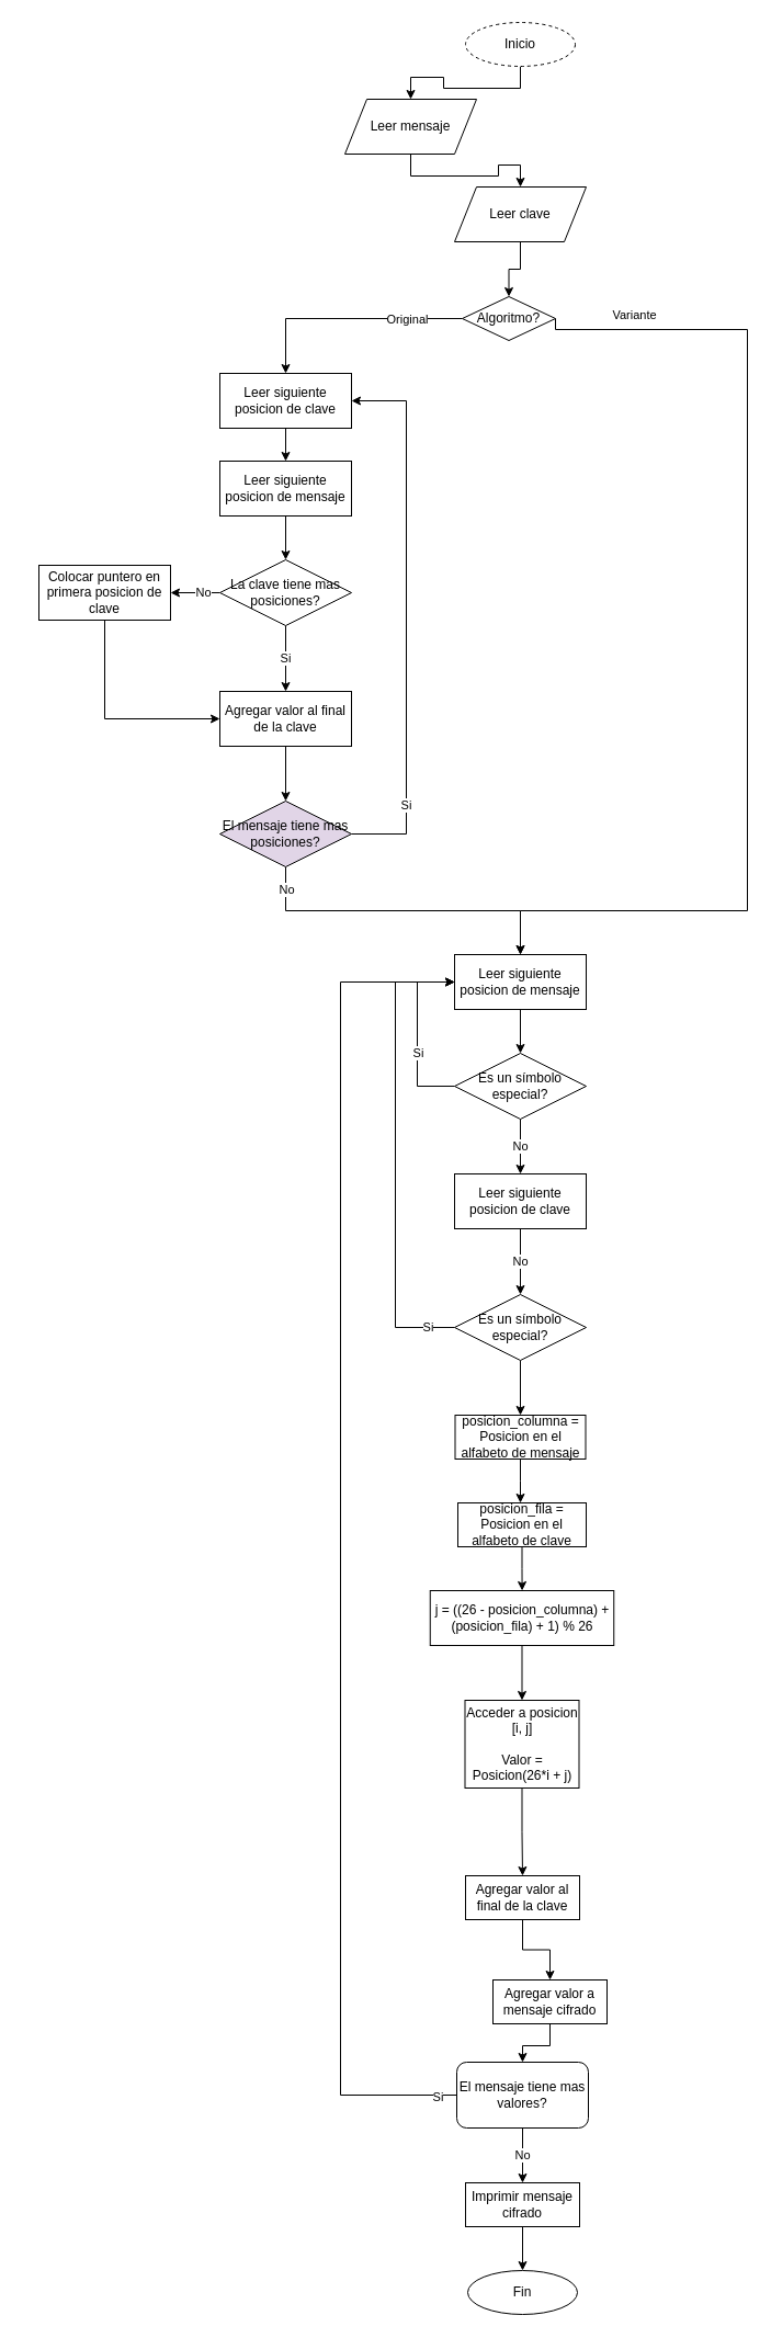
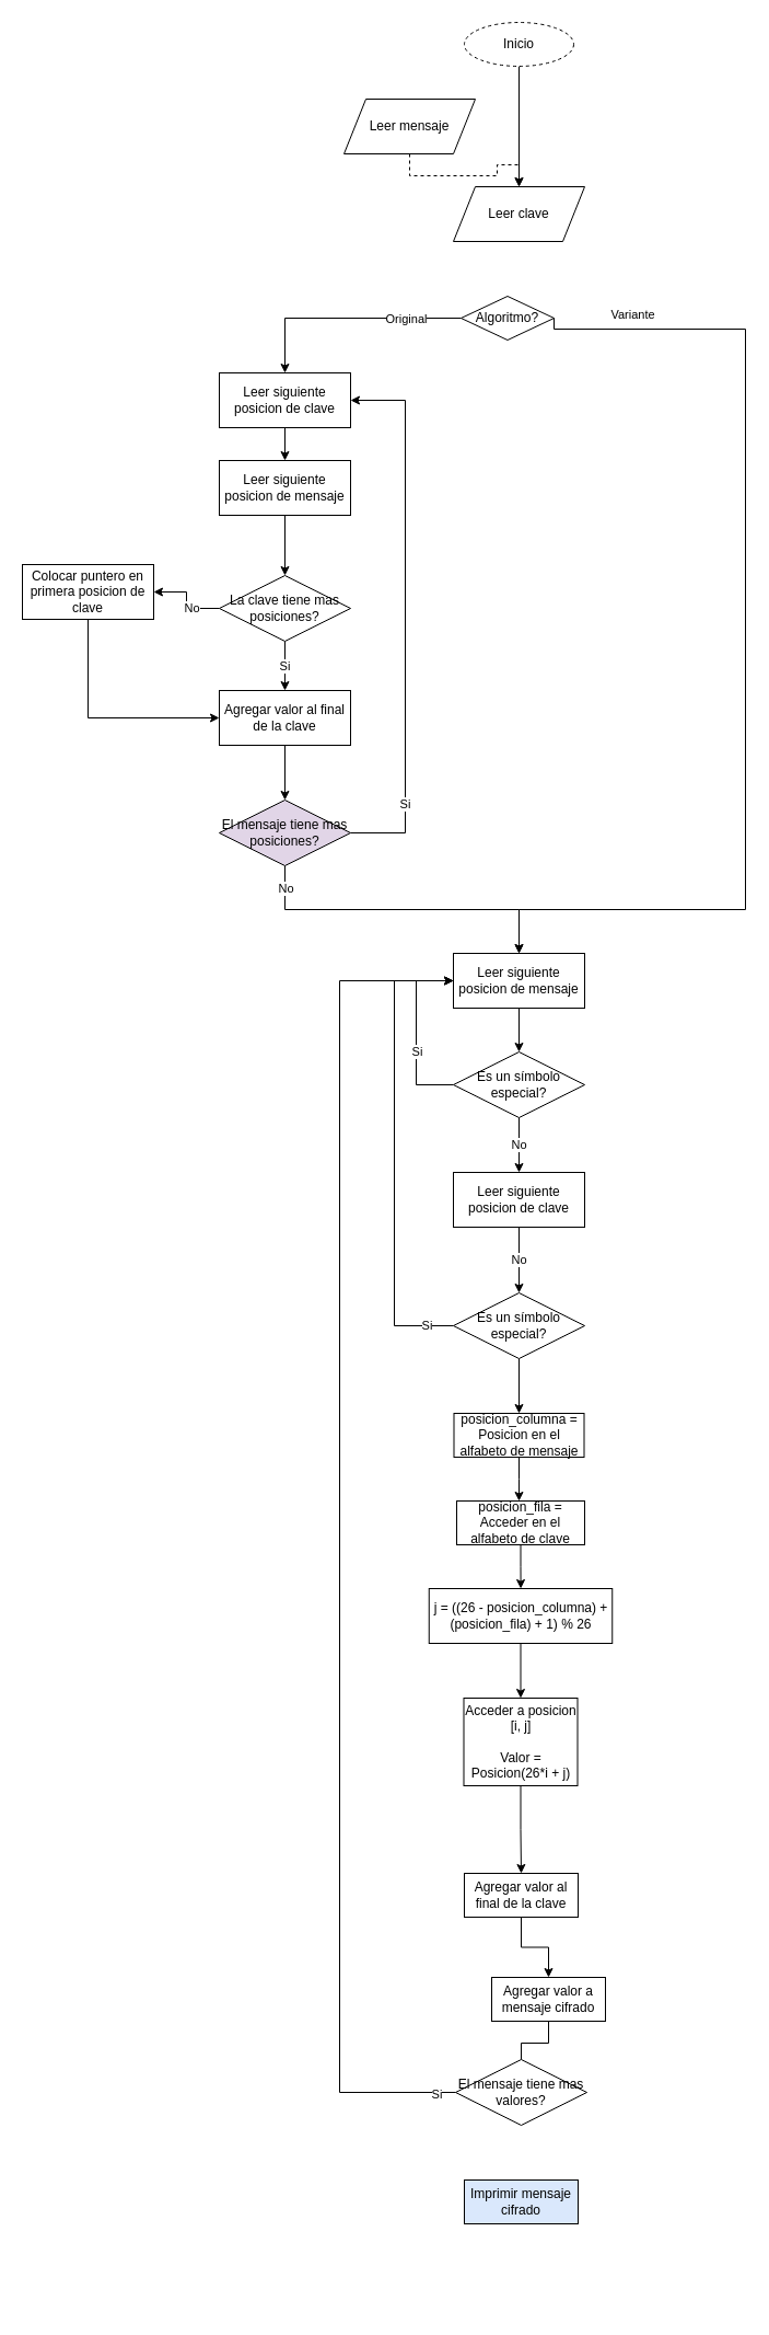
- <mxCell id="2" style="edgeStyle=orthogonalEdgeStyle;rounded=0;orthogonalLoop=1;jettySize=auto;html=1;exitX=0.5;exitY=1;exitDx=0;exitDy=0;" edge="1" parent="1" source="3" target="5"><mxGeometry relative="1" as="geometry" /></mxCell>
+ <mxCell id="2" style="edgeStyle=orthogonalEdgeStyle;rounded=0;orthogonalLoop=1;jettySize=auto;html=1;exitX=0.5;exitY=1;exitDx=0;exitDy=0;" edge="1" parent="1" source="3" target="7"><mxGeometry relative="1" as="geometry" /></mxCell>
- <mxCell id="4" style="edgeStyle=orthogonalEdgeStyle;rounded=0;orthogonalLoop=1;jettySize=auto;html=1;exitX=0.5;exitY=1;exitDx=0;exitDy=0;" edge="1" parent="1" source="5" target="7"><mxGeometry relative="1" as="geometry" /></mxCell>
+ <mxCell id="4" style="edgeStyle=orthogonalEdgeStyle;rounded=0;orthogonalLoop=1;jettySize=auto;html=1;exitX=0.5;exitY=1;exitDx=0;exitDy=0;dashed=1;" edge="1" parent="1" source="5" target="7"><mxGeometry relative="1" as="geometry" /></mxCell>
- <mxCell id="6" style="edgeStyle=orthogonalEdgeStyle;rounded=0;orthogonalLoop=1;jettySize=auto;html=1;exitX=0.5;exitY=1;exitDx=0;exitDy=0;entryX=0.5;entryY=0;entryDx=0;entryDy=0;" edge="1" parent="1" source="7" target="12"><mxGeometry relative="1" as="geometry"><mxPoint x="474" y="260" as="targetPoint" /></mxGeometry></mxCell>
- <mxCell id="23" value="Colocar puntero en primera posicion de clave" style="rounded=0;whiteSpace=wrap;html=1;" vertex="1" parent="1"><mxGeometry x="35" y="515" width="120" height="50" as="geometry" /></mxCell>
+ <mxCell id="23" value="Colocar puntero en primera posicion de clave" style="rounded=0;whiteSpace=wrap;html=1;" vertex="1" parent="1"><mxGeometry x="20" y="515" width="120" height="50" as="geometry" /></mxCell>
- <mxCell id="21" value="La clave tiene mas posiciones?" style="rhombus;whiteSpace=wrap;html=1;" vertex="1" parent="1"><mxGeometry x="200" y="510" width="120" height="60" as="geometry" /></mxCell>
+ <mxCell id="21" value="La clave tiene mas posiciones?" style="rhombus;whiteSpace=wrap;html=1;" vertex="1" parent="1"><mxGeometry x="200" y="525" width="120" height="60" as="geometry" /></mxCell>
- <mxCell id="54" value="posicion_fila = Posicion en el alfabeto de clave" style="rounded=0;whiteSpace=wrap;html=1;" vertex="1" parent="1"><mxGeometry x="417" y="1370" width="117" height="40" as="geometry" /></mxCell>
+ <mxCell id="54" value="posicion_fila = Acceder en el alfabeto de clave" style="rounded=0;whiteSpace=wrap;html=1;" vertex="1" parent="1"><mxGeometry x="417" y="1370" width="117" height="40" as="geometry" /></mxCell>
- <mxCell id="44" style="edgeStyle=orthogonalEdgeStyle;rounded=0;orthogonalLoop=1;jettySize=auto;html=1;exitX=0.5;exitY=1;exitDx=0;exitDy=0;" edge="1" parent="1" source="45" target="51"><mxGeometry relative="1" as="geometry" /></mxCell>
+ <mxCell id="44" style="edgeStyle=orthogonalEdgeStyle;rounded=0;orthogonalLoop=1;jettySize=auto;html=1;exitX=0.5;exitY=1;exitDx=0;exitDy=0;endArrow=none;" edge="1" parent="1" source="45" target="51"><mxGeometry relative="1" as="geometry" /></mxCell>
- <mxCell id="51" value="El mensaje tiene mas valores?" style="whiteSpace=wrap;html=1;rounded=1;" vertex="1" parent="1"><mxGeometry x="416" y="1880" width="120" height="60" as="geometry" /></mxCell>
+ <mxCell id="51" value="El mensaje tiene mas valores?" style="rhombus;whiteSpace=wrap;html=1;" vertex="1" parent="1"><mxGeometry x="416" y="1880" width="120" height="60" as="geometry" /></mxCell>
- <mxCell id="48" value="No" style="edgeStyle=orthogonalEdgeStyle;rounded=0;orthogonalLoop=1;jettySize=auto;html=1;exitX=0.5;exitY=1;exitDx=0;exitDy=0;" edge="1" parent="1" source="51" target="47"><mxGeometry relative="1" as="geometry" /></mxCell>
- <mxCell id="47" value="Imprimir mensaje cifrado" style="rounded=0;whiteSpace=wrap;html=1;" vertex="1" parent="1"><mxGeometry x="424" y="1990" width="104" height="40" as="geometry" /></mxCell>
+ <mxCell id="47" value="Imprimir mensaje cifrado" style="rounded=0;whiteSpace=wrap;html=1;fillColor=#dae8fc;" vertex="1" parent="1"><mxGeometry x="424" y="1990" width="104" height="40" as="geometry" /></mxCell>
- <mxCell id="46" style="edgeStyle=orthogonalEdgeStyle;rounded=0;orthogonalLoop=1;jettySize=auto;html=1;exitX=0.5;exitY=1;exitDx=0;exitDy=0;" edge="1" parent="1" source="47" target="52"><mxGeometry relative="1" as="geometry" /></mxCell>
- <mxCell id="52" value="Fin" style="ellipse;whiteSpace=wrap;html=1;" vertex="1" parent="1"><mxGeometry x="426" y="2070" width="100" height="40" as="geometry" /></mxCell>
